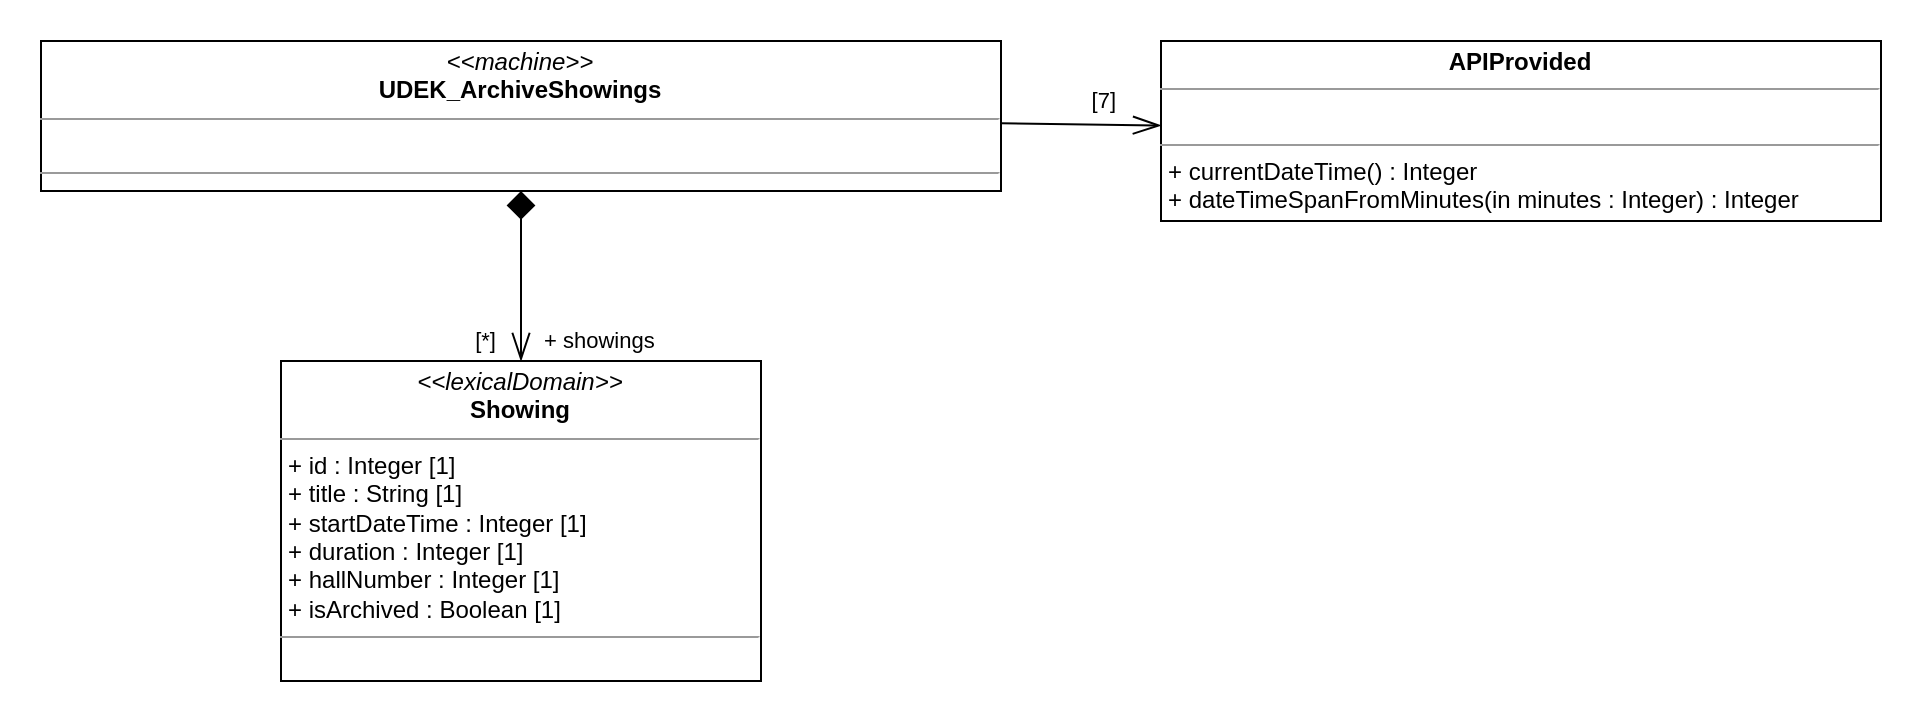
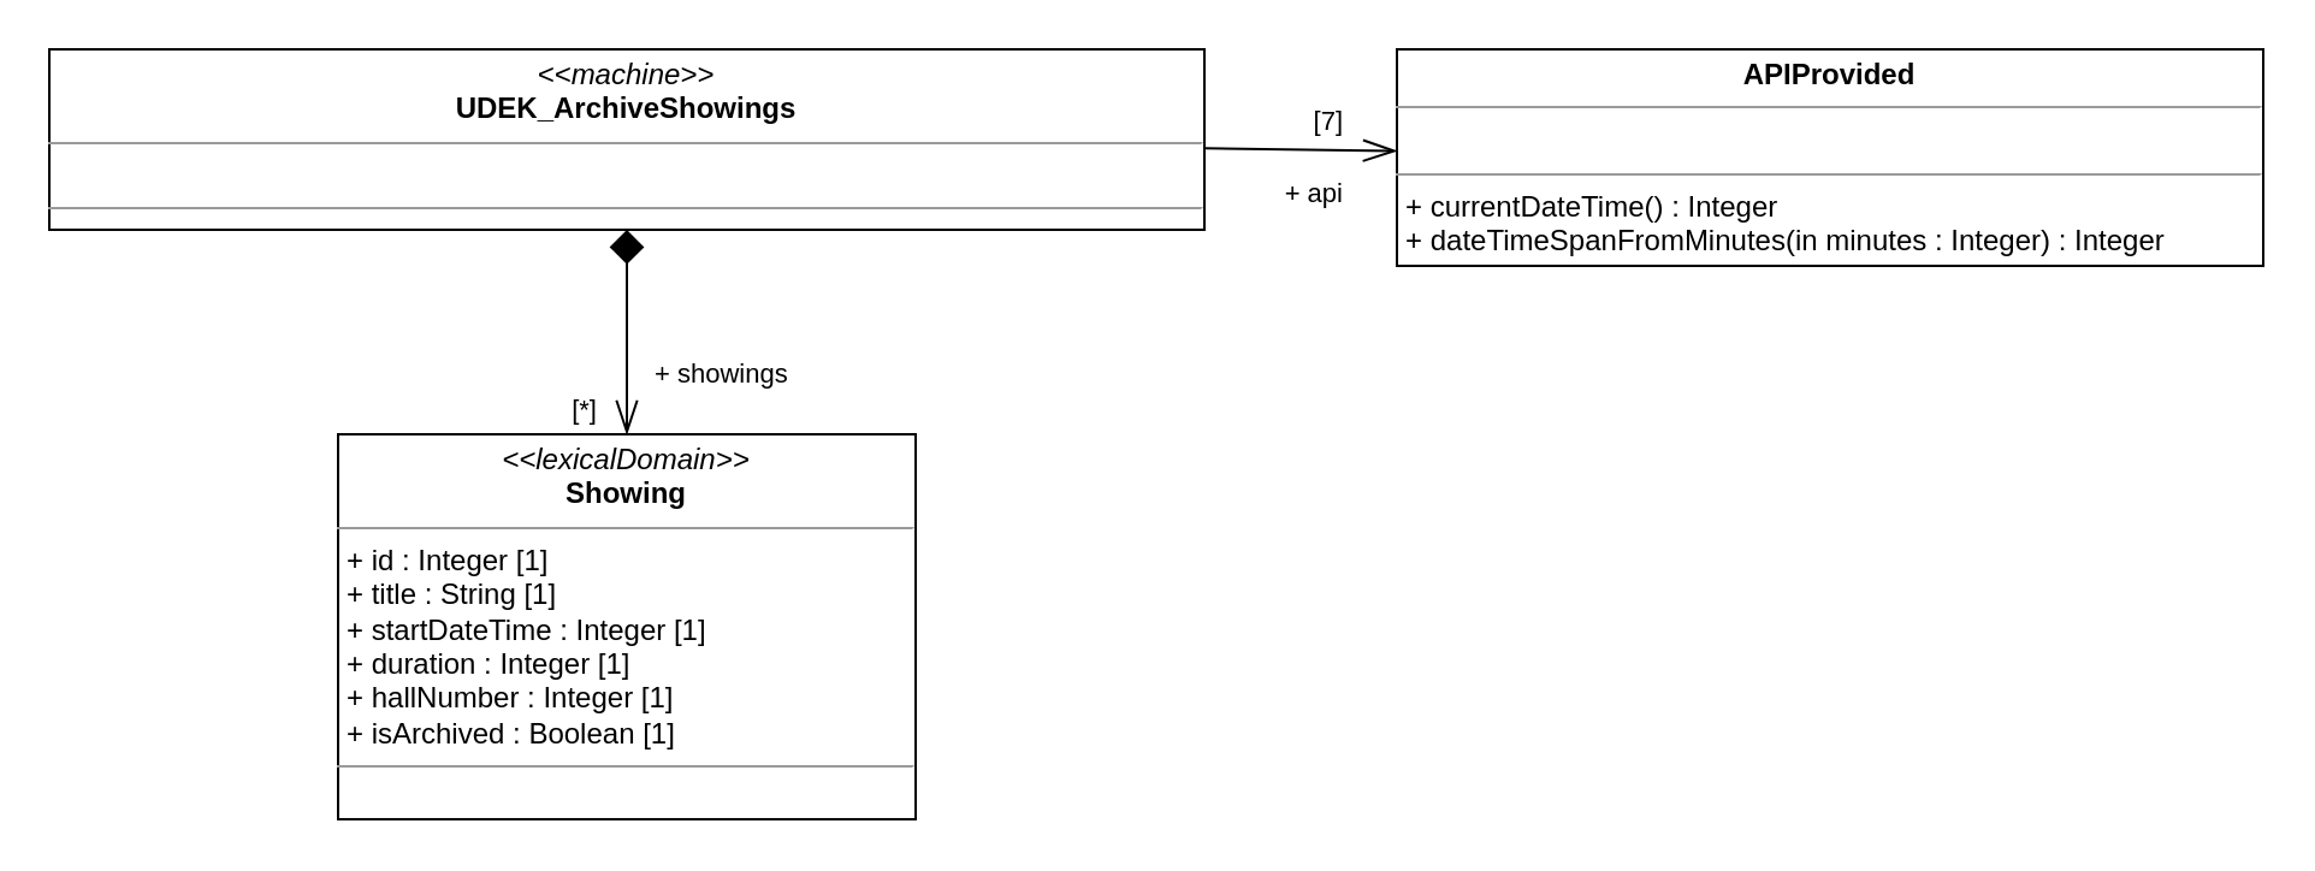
+ <mxCell id="10" value="+ api" style="text;html=1;strokeColor=none;fillColor=none;align=right;verticalAlign=middle;whiteSpace=wrap;rounded=0;fontFamily=Helvetica;fontSize=11;fontColor=default;" vertex="1" parent="1"><mxGeometry x="530" y="70" width="30" height="20" as="geometry" /></mxCell>
- <mxCell id="5" value="+ showings" style="text;html=1;strokeColor=none;fillColor=none;align=left;verticalAlign=middle;whiteSpace=wrap;rounded=0;fontFamily=Helvetica;fontSize=11;fontColor=default;" parent="1" vertex="1"><mxGeometry x="270" y="160" width="60" height="20" as="geometry" /></mxCell>
+ <mxCell id="5" value="+ showings" style="text;html=1;strokeColor=none;fillColor=none;align=left;verticalAlign=middle;whiteSpace=wrap;rounded=0;fontFamily=Helvetica;fontSize=11;fontColor=default;" parent="1" vertex="1"><mxGeometry x="270" y="145" width="60" height="20" as="geometry" /></mxCell>
